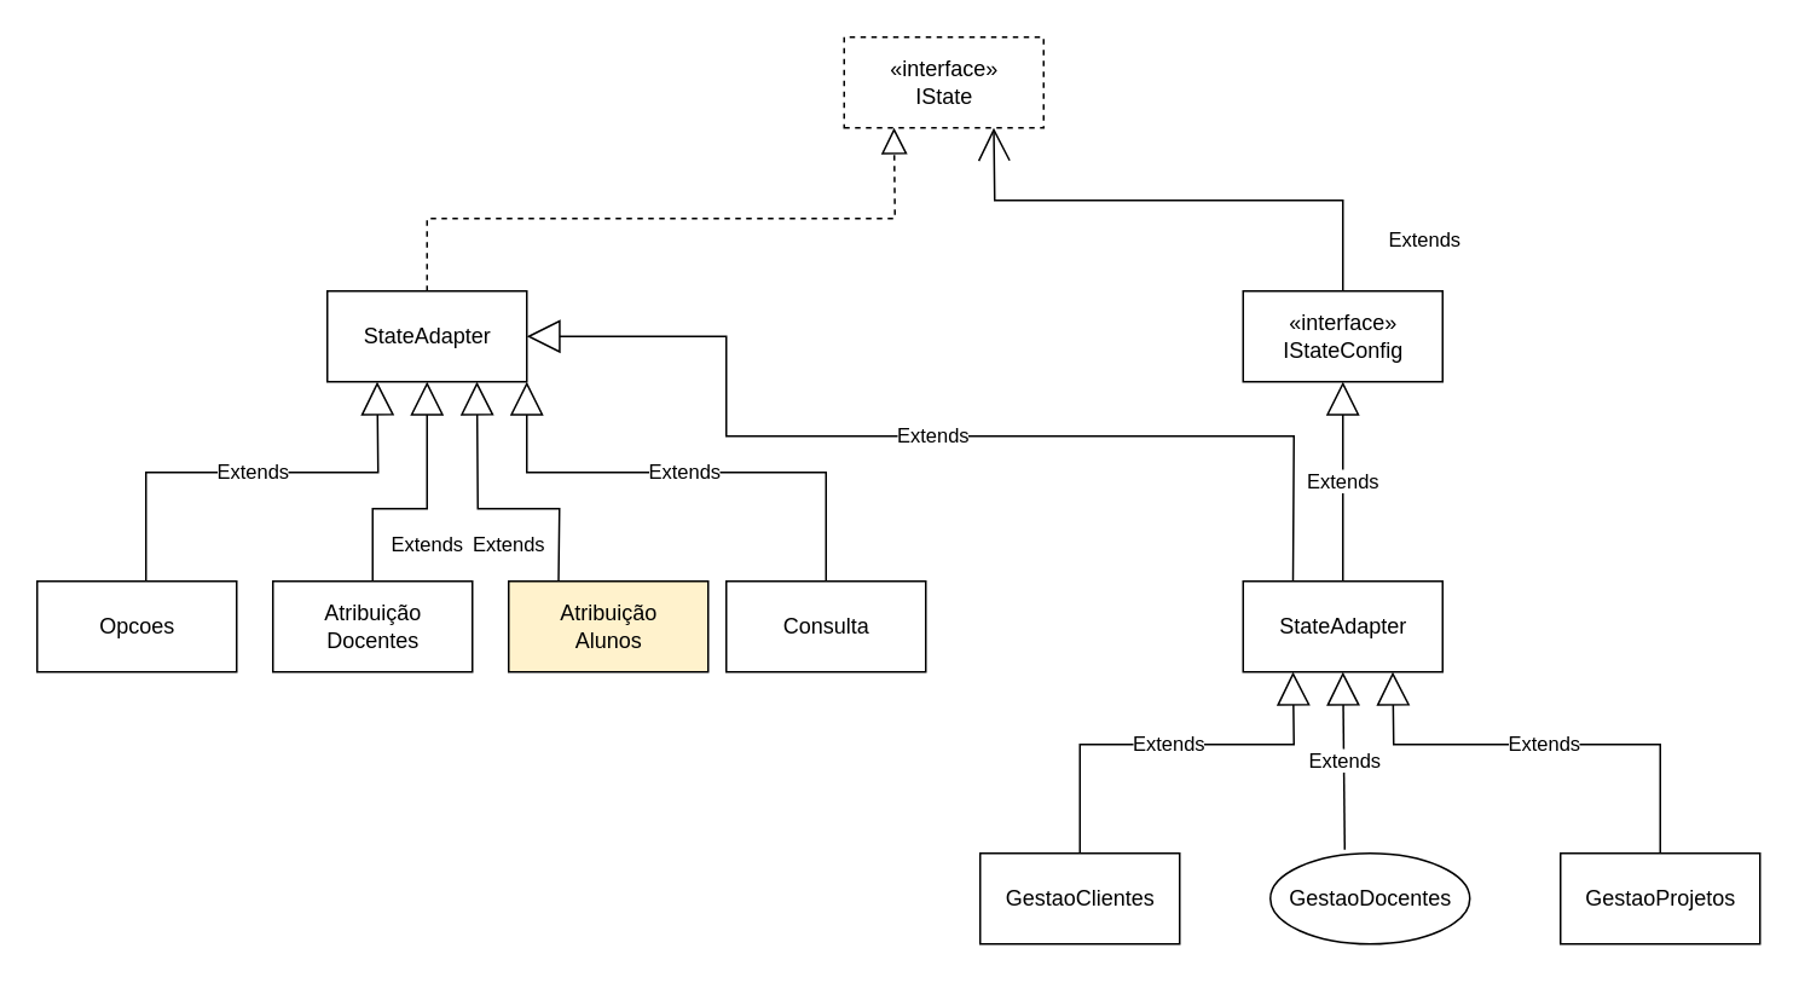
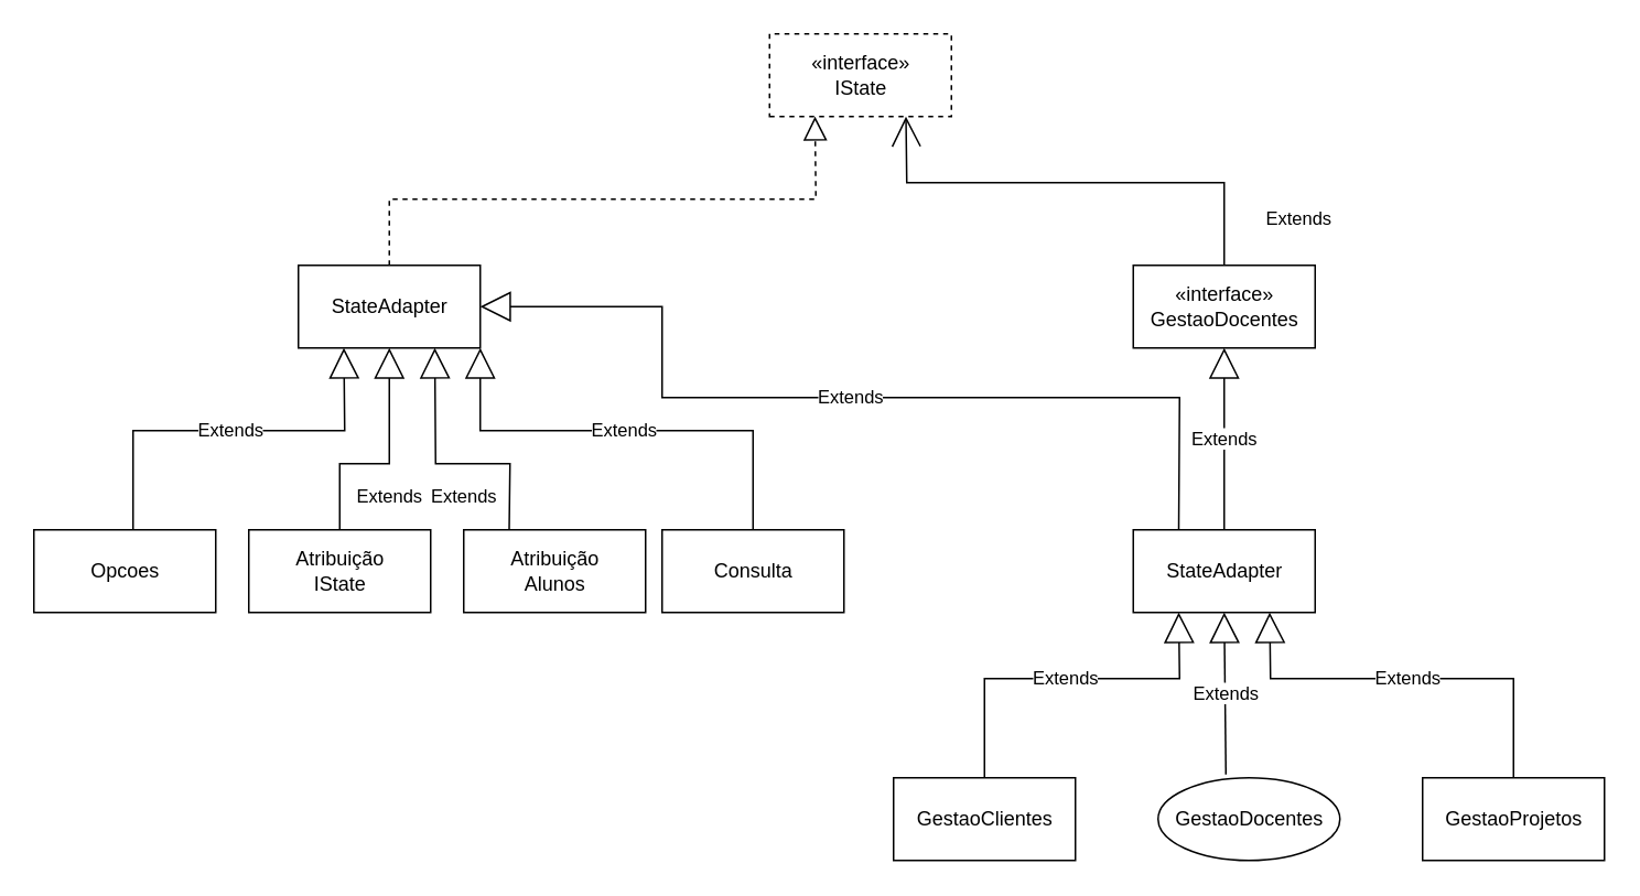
- <mxCell id="3" value="«interface»&lt;br&gt;IStateConfig" style="html=1;direction=west;flipV=0;flipH=1;" vertex="1" parent="1"><mxGeometry x="685" y="160" width="110" height="50" as="geometry" /></mxCell>
+ <mxCell id="3" value="«interface»&lt;br&gt;GestaoDocentes" style="html=1;direction=west;flipV=0;flipH=1;" vertex="1" parent="1"><mxGeometry x="685" y="160" width="110" height="50" as="geometry" /></mxCell>
- <mxCell id="7" value="Atribuição&lt;br&gt;Docentes" style="html=1;" vertex="1" parent="1"><mxGeometry x="150" y="320" width="110" height="50" as="geometry" /></mxCell>
+ <mxCell id="7" value="Atribuição&lt;br&gt;IState" style="html=1;" vertex="1" parent="1"><mxGeometry x="150" y="320" width="110" height="50" as="geometry" /></mxCell>
- <mxCell id="9" value="Atribuição&lt;br&gt;Alunos" style="html=1;fillColor=#fff2cc;" vertex="1" parent="1"><mxGeometry x="280" y="320" width="110" height="50" as="geometry" /></mxCell>
+ <mxCell id="9" value="Atribuição&lt;br&gt;Alunos" style="html=1;" vertex="1" parent="1"><mxGeometry x="280" y="320" width="110" height="50" as="geometry" /></mxCell>
